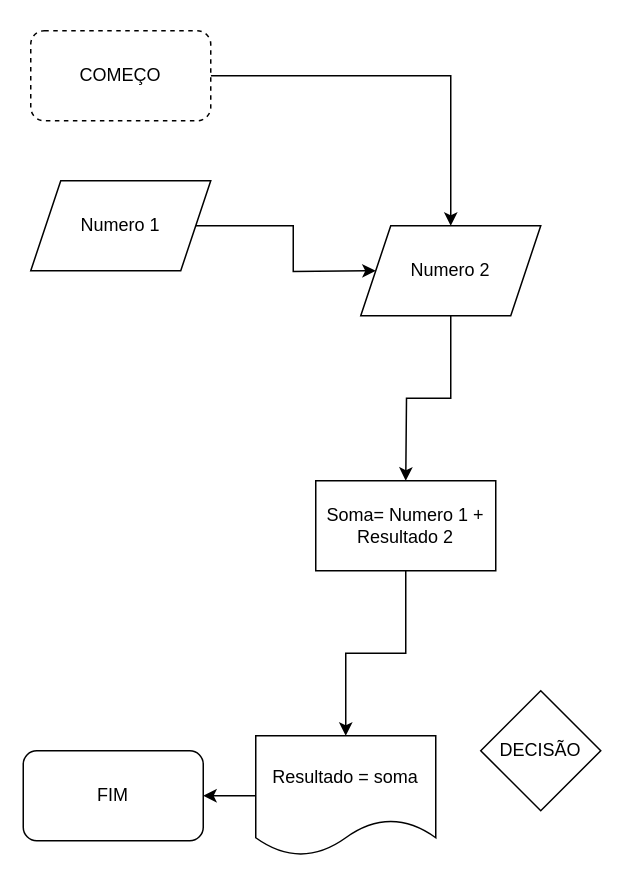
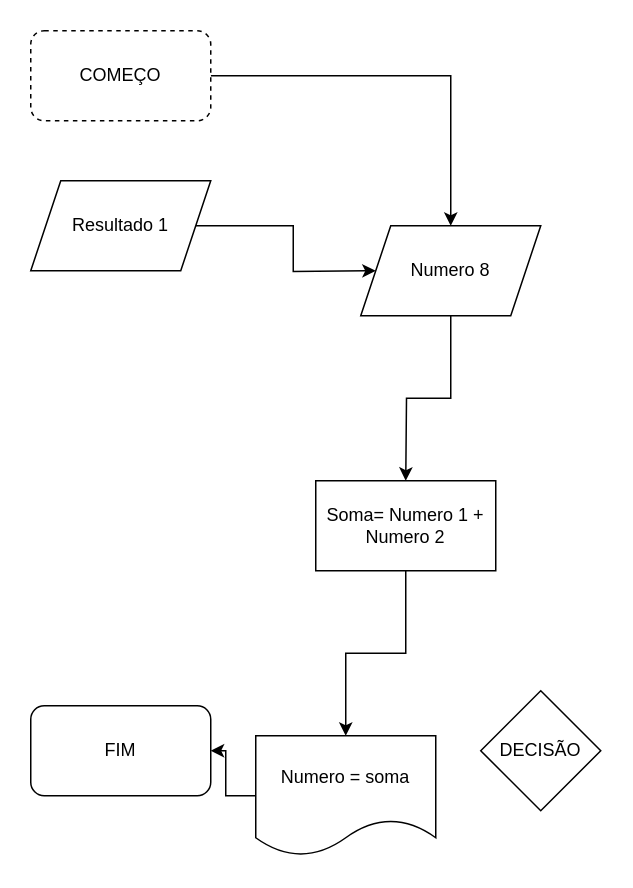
- <mxCell id="9" value="Numero 1" style="shape=parallelogram;perimeter=parallelogramPerimeter;whiteSpace=wrap;html=1;fixedSize=1;" parent="1" vertex="1"><mxGeometry x="20" y="120" width="120" height="60" as="geometry" /></mxCell>
+ <mxCell id="9" value="Resultado 1" style="shape=parallelogram;perimeter=parallelogramPerimeter;whiteSpace=wrap;html=1;fixedSize=1;" parent="1" vertex="1"><mxGeometry x="20" y="120" width="120" height="60" as="geometry" /></mxCell>
- <mxCell id="12" value="Numero 2" style="shape=parallelogram;perimeter=parallelogramPerimeter;whiteSpace=wrap;html=1;fixedSize=1;" vertex="1" parent="1"><mxGeometry x="240" y="150" width="120" height="60" as="geometry" /></mxCell>
+ <mxCell id="12" value="Numero 8" style="shape=parallelogram;perimeter=parallelogramPerimeter;whiteSpace=wrap;html=1;fixedSize=1;" vertex="1" parent="1"><mxGeometry x="240" y="150" width="120" height="60" as="geometry" /></mxCell>
- <mxCell id="13" value="Soma= Numero 1 + Resultado 2" style="rounded=0;whiteSpace=wrap;html=1;" vertex="1" parent="1"><mxGeometry x="210" y="320" width="120" height="60" as="geometry" /></mxCell>
+ <mxCell id="13" value="Soma= Numero 1 + Numero 2" style="rounded=0;whiteSpace=wrap;html=1;" vertex="1" parent="1"><mxGeometry x="210" y="320" width="120" height="60" as="geometry" /></mxCell>
- <mxCell id="7" value="Resultado = soma" style="shape=document;whiteSpace=wrap;html=1;boundedLbl=1;" parent="1" vertex="1"><mxGeometry x="170" y="490" width="120" height="80" as="geometry" /></mxCell>
+ <mxCell id="7" value="Numero = soma" style="shape=document;whiteSpace=wrap;html=1;boundedLbl=1;" parent="1" vertex="1"><mxGeometry x="170" y="490" width="120" height="80" as="geometry" /></mxCell>
- <mxCell id="5" value="FIM&lt;br&gt;" style="rounded=1;whiteSpace=wrap;html=1;" parent="1" vertex="1"><mxGeometry x="15" y="500" width="120" height="60" as="geometry" /></mxCell>
+ <mxCell id="5" value="FIM&lt;br&gt;" style="rounded=1;whiteSpace=wrap;html=1;" parent="1" vertex="1"><mxGeometry x="20" y="470" width="120" height="60" as="geometry" /></mxCell>
